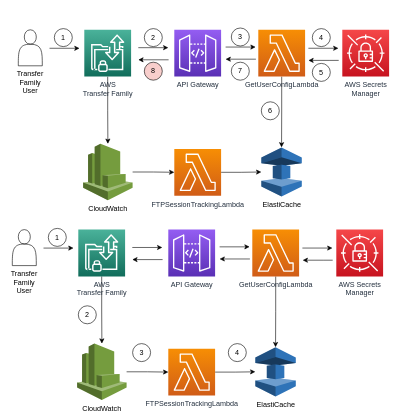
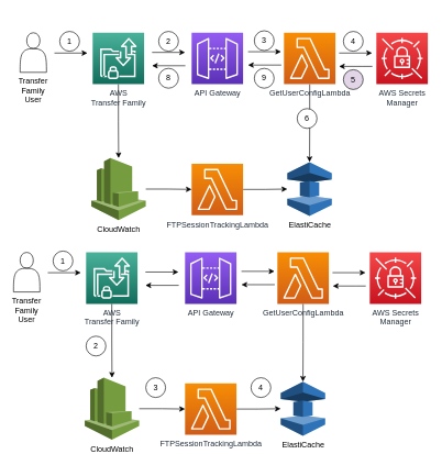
- <mxCell id="28" value="8" style="ellipse;whiteSpace=wrap;html=1;aspect=fixed;fillColor=#f8cecc;" vertex="1" parent="1"><mxGeometry x="240" y="77" width="30" height="30" as="geometry" /></mxCell>
+ <mxCell id="28" value="8" style="ellipse;whiteSpace=wrap;html=1;aspect=fixed;" vertex="1" parent="1"><mxGeometry x="240" y="77" width="30" height="30" as="geometry" /></mxCell>
- <mxCell id="27" value="7" style="ellipse;whiteSpace=wrap;html=1;aspect=fixed;" vertex="1" parent="1"><mxGeometry x="385" y="77" width="30" height="30" as="geometry" /></mxCell>
+ <mxCell id="27" value="9" style="ellipse;whiteSpace=wrap;html=1;aspect=fixed;" vertex="1" parent="1"><mxGeometry x="385" y="77" width="30" height="30" as="geometry" /></mxCell>
- <mxCell id="26" value="5" style="ellipse;whiteSpace=wrap;html=1;aspect=fixed;" vertex="1" parent="1"><mxGeometry x="520" y="79" width="30" height="30" as="geometry" /></mxCell>
+ <mxCell id="26" value="5" style="ellipse;whiteSpace=wrap;html=1;aspect=fixed;fillColor=#e1d5e7;" vertex="1" parent="1"><mxGeometry x="520" y="79" width="30" height="30" as="geometry" /></mxCell>
- <mxCell id="25" value="6" style="ellipse;whiteSpace=wrap;html=1;aspect=fixed;" vertex="1" parent="1"><mxGeometry x="435" y="143" width="30" height="30" as="geometry" /></mxCell>
+ <mxCell id="25" value="6" style="ellipse;whiteSpace=wrap;html=1;aspect=fixed;" vertex="1" parent="1"><mxGeometry x="450" y="138" width="30" height="30" as="geometry" /></mxCell>
